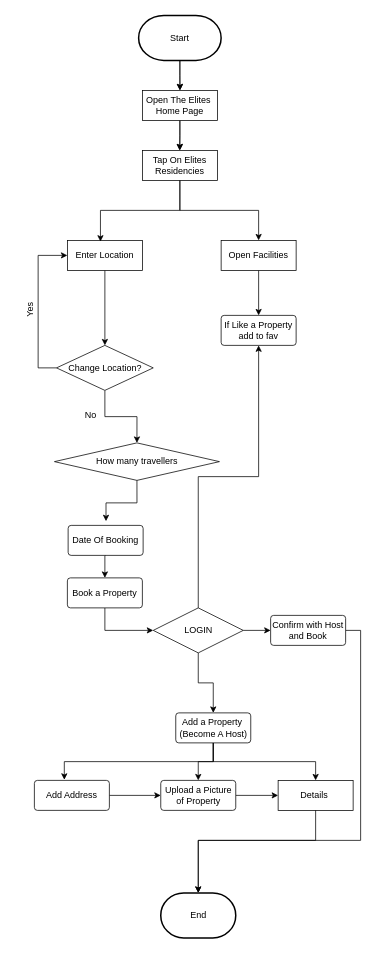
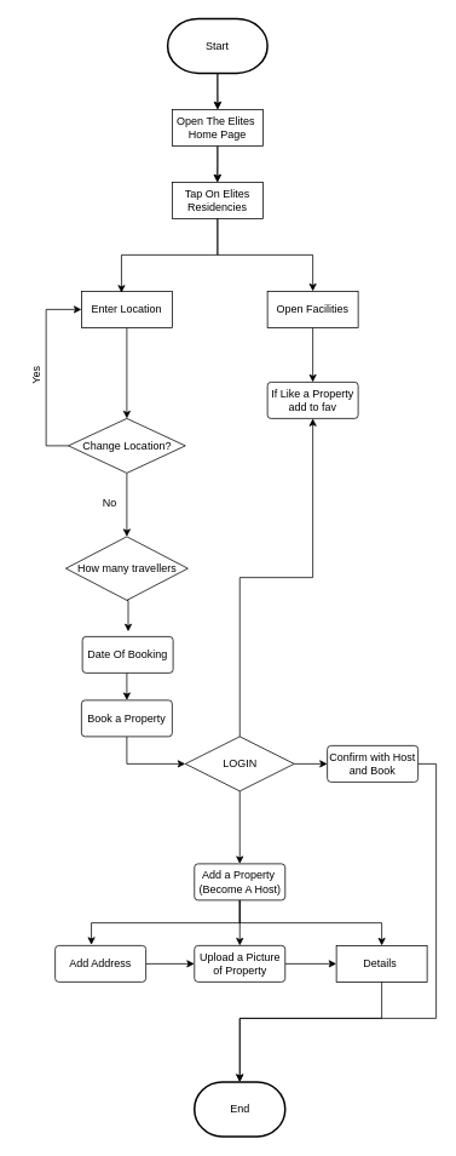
- <mxCell id="19" value="How many travellers" style="shape=rhombus;perimeter=rhombusPerimeter;whiteSpace=wrap;html=1;align=center;" vertex="1" parent="1"><mxGeometry x="71.75" y="590" width="220" height="50" as="geometry" /></mxCell>
+ <mxCell id="19" value="How many travellers" style="shape=rhombus;perimeter=rhombusPerimeter;whiteSpace=wrap;html=1;align=center;" vertex="1" parent="1"><mxGeometry x="71.75" y="590" width="134.5" height="70" as="geometry" /></mxCell>
- <mxCell id="30" value="Add a Property&amp;nbsp;&lt;br&gt;(Become A Host)" style="rounded=1;arcSize=10;whiteSpace=wrap;html=1;align=center;" vertex="1" parent="1"><mxGeometry x="233.5" y="950" width="100" height="40" as="geometry" /></mxCell>
+ <mxCell id="30" value="Add a Property&amp;nbsp;&lt;br&gt;(Become A Host)" style="rounded=1;arcSize=10;whiteSpace=wrap;html=1;align=center;" vertex="1" parent="1"><mxGeometry x="213.5" y="950" width="100" height="40" as="geometry" /></mxCell>
- <mxCell id="35" value="Add Address" style="rounded=1;arcSize=10;whiteSpace=wrap;html=1;align=center;" vertex="1" parent="1"><mxGeometry x="45" y="1040" width="100" height="40" as="geometry" /></mxCell>
+ <mxCell id="35" value="Add Address" style="rounded=1;arcSize=10;whiteSpace=wrap;html=1;align=center;" vertex="1" parent="1"><mxGeometry x="60" y="1040" width="100" height="40" as="geometry" /></mxCell>
